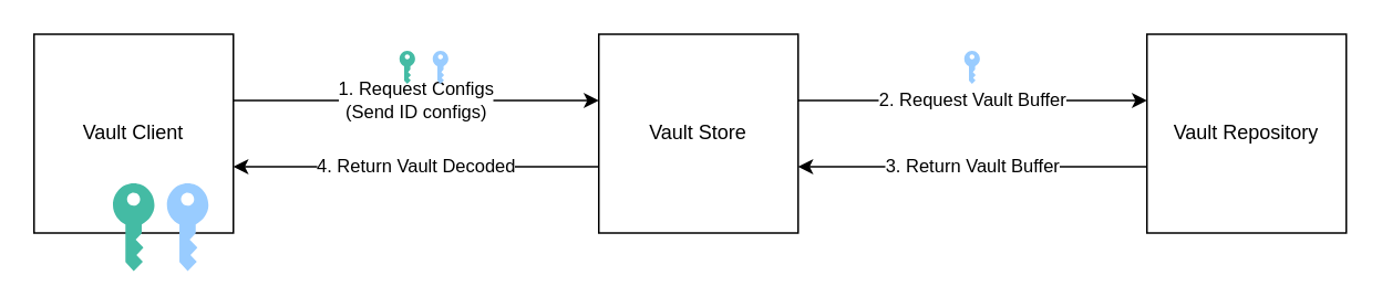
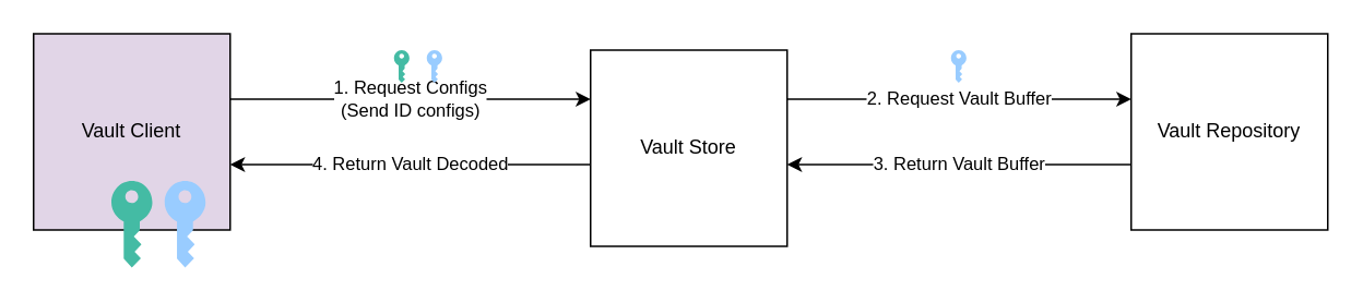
- <mxCell id="3" value="Vault Client" style="rounded=0;whiteSpace=wrap;html=1;" parent="1" vertex="1"><mxGeometry x="20" y="20" width="120" height="120" as="geometry" /></mxCell>
+ <mxCell id="3" value="Vault Client" style="rounded=0;whiteSpace=wrap;html=1;fillColor=#e1d5e7;" parent="1" vertex="1"><mxGeometry x="20" y="20" width="120" height="120" as="geometry" /></mxCell>
- <mxCell id="6" value="Vault Store" style="rounded=0;whiteSpace=wrap;html=1;" parent="1" vertex="1"><mxGeometry x="360" y="20" width="120" height="120" as="geometry" /></mxCell>
+ <mxCell id="6" value="Vault Store" style="rounded=0;whiteSpace=wrap;html=1;" parent="1" vertex="1"><mxGeometry x="360" y="30" width="120" height="120" as="geometry" /></mxCell>
